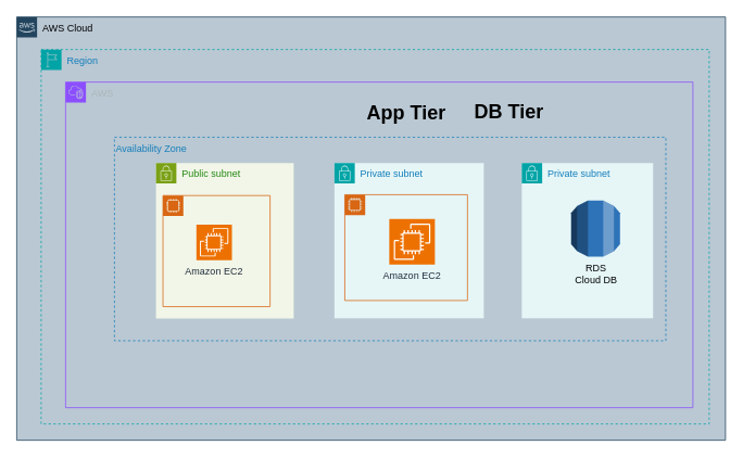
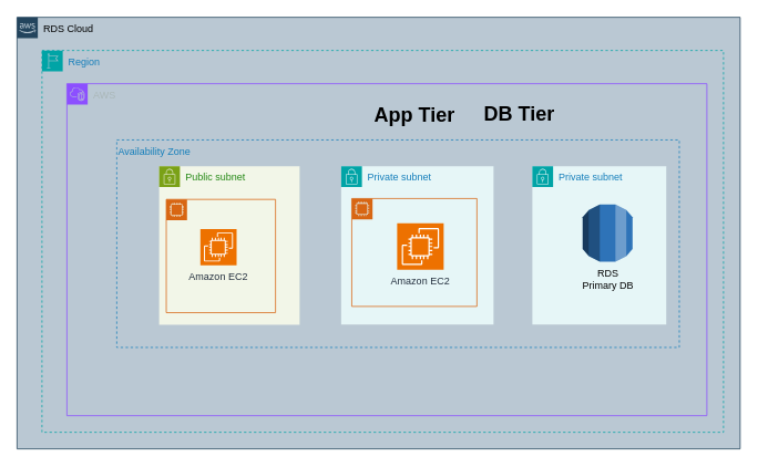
- <mxCell id="2" value="AWS Cloud" style="points=[[0,0],[0.25,0],[0.5,0],[0.75,0],[1,0],[1,0.25],[1,0.5],[1,0.75],[1,1],[0.75,1],[0.5,1],[0.25,1],[0,1],[0,0.75],[0,0.5],[0,0.25]];outlineConnect=0;html=1;whiteSpace=wrap;fontSize=12;fontStyle=0;container=0;pointerEvents=0;collapsible=0;recursiveResize=0;shape=mxgraph.aws4.group;grIcon=mxgraph.aws4.group_aws_cloud_alt;strokeColor=#23445d;fillColor=#bac8d3;verticalAlign=top;align=left;spacingLeft=30;dashed=0;fillStyle=auto;" parent="1" vertex="1"><mxGeometry x="20" y="20" width="870" height="520" as="geometry" /></mxCell>
+ <mxCell id="2" value="RDS Cloud" style="points=[[0,0],[0.25,0],[0.5,0],[0.75,0],[1,0],[1,0.25],[1,0.5],[1,0.75],[1,1],[0.75,1],[0.5,1],[0.25,1],[0,1],[0,0.75],[0,0.5],[0,0.25]];outlineConnect=0;html=1;whiteSpace=wrap;fontSize=12;fontStyle=0;container=0;pointerEvents=0;collapsible=0;recursiveResize=0;shape=mxgraph.aws4.group;grIcon=mxgraph.aws4.group_aws_cloud_alt;strokeColor=#23445d;fillColor=#bac8d3;verticalAlign=top;align=left;spacingLeft=30;dashed=0;fillStyle=auto;" parent="1" vertex="1"><mxGeometry x="20" y="20" width="870" height="520" as="geometry" /></mxCell>
- <mxCell id="7" value="RDS&lt;div&gt;Cloud DB&lt;/div&gt;" style="outlineConnect=0;dashed=0;verticalLabelPosition=bottom;verticalAlign=top;align=center;html=1;shape=mxgraph.aws3.rds;fillColor=#2E73B8;gradientColor=none;container=0;" parent="1" vertex="1"><mxGeometry x="700.58" y="245.441" width="60" height="69.118" as="geometry" /></mxCell>
+ <mxCell id="7" value="RDS&lt;div&gt;Primary DB&lt;/div&gt;" style="outlineConnect=0;dashed=0;verticalLabelPosition=bottom;verticalAlign=top;align=center;html=1;shape=mxgraph.aws3.rds;fillColor=#2E73B8;gradientColor=none;container=0;" parent="1" vertex="1"><mxGeometry x="700.58" y="245.441" width="60" height="69.118" as="geometry" /></mxCell>
